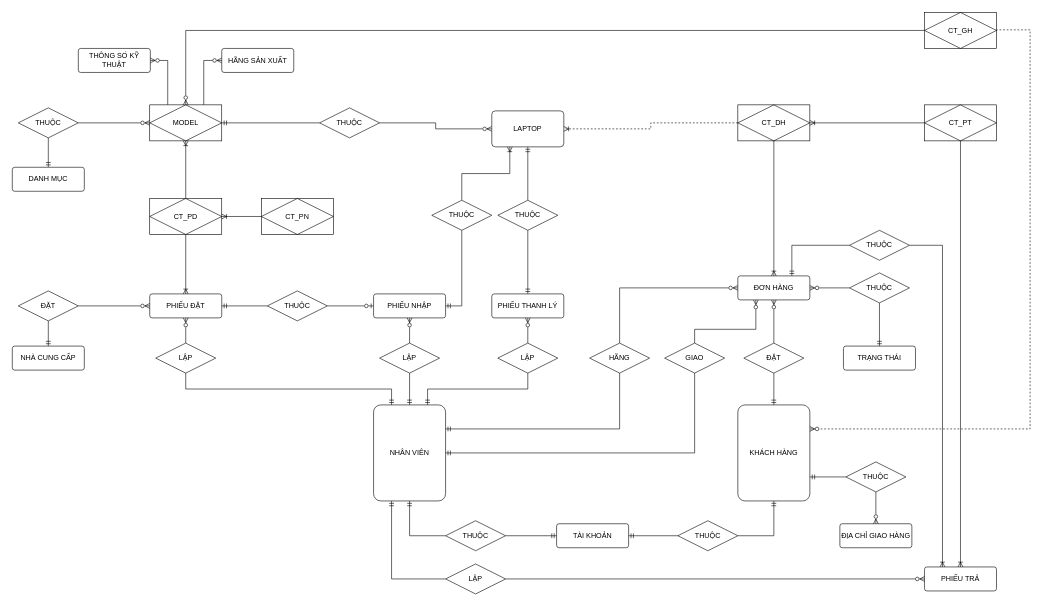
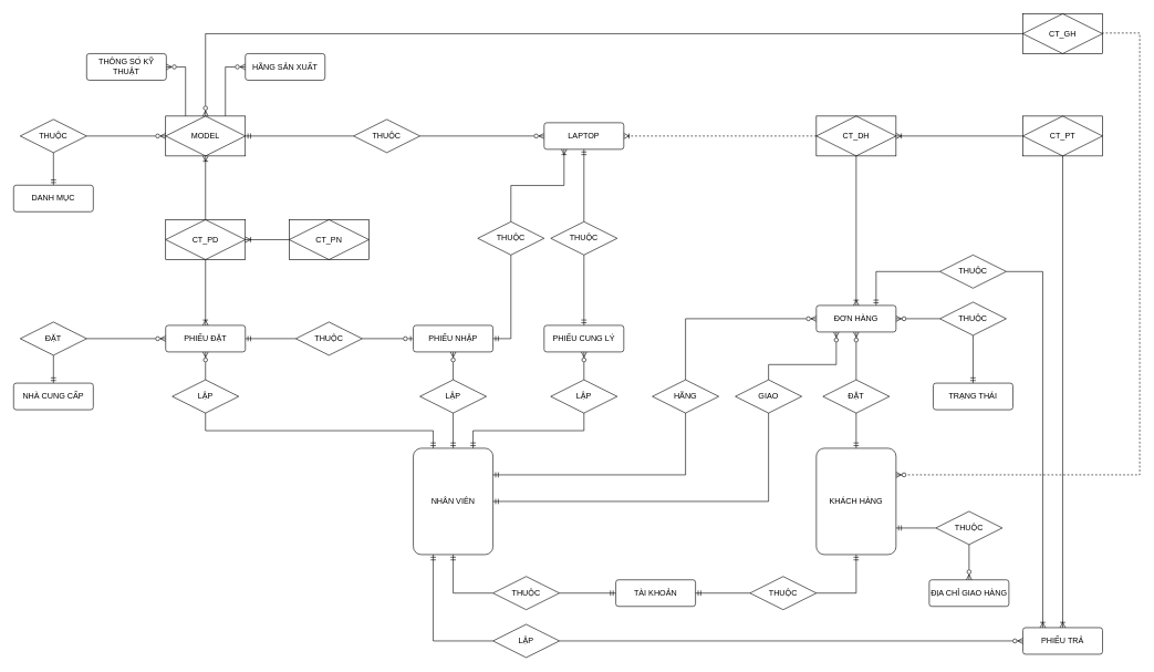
- <mxCell id="25" value="LAPTOP" style="rounded=1;arcSize=10;whiteSpace=wrap;html=1;align=center;" parent="1" vertex="1"><mxGeometry x="819" y="184" width="120" height="60" as="geometry" /></mxCell>
+ <mxCell id="25" value="LAPTOP" style="rounded=1;arcSize=10;whiteSpace=wrap;html=1;align=center;" parent="1" vertex="1"><mxGeometry x="819" y="184" width="120" height="40" as="geometry" /></mxCell>
- <mxCell id="42" value="PHIẾU THANH LÝ" style="rounded=1;arcSize=10;whiteSpace=wrap;html=1;align=center;" parent="1" vertex="1"><mxGeometry x="819" y="489" width="120" height="40" as="geometry" /></mxCell>
+ <mxCell id="42" value="PHIẾU CUNG LÝ" style="rounded=1;arcSize=10;whiteSpace=wrap;html=1;align=center;" parent="1" vertex="1"><mxGeometry x="819" y="489" width="120" height="40" as="geometry" /></mxCell>
